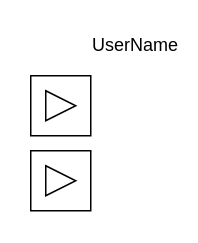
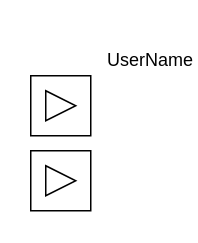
- <mxCell id="6" value="UserName" style="text;html=1;strokeColor=none;fillColor=none;align=center;verticalAlign=middle;whiteSpace=wrap;rounded=0;fontSize=12;" vertex="1" parent="1"><mxGeometry x="70" y="20" width="40" height="20" as="geometry" /></mxCell>
+ <mxCell id="6" value="UserName" style="text;html=1;strokeColor=none;fillColor=none;align=center;verticalAlign=middle;whiteSpace=wrap;rounded=0;fontSize=12;" vertex="1" parent="1"><mxGeometry x="80" y="30" width="40" height="20" as="geometry" /></mxCell>
